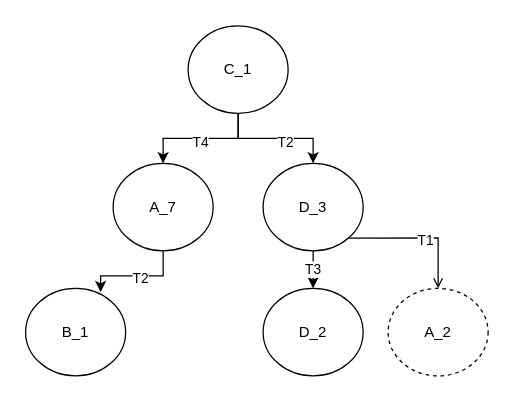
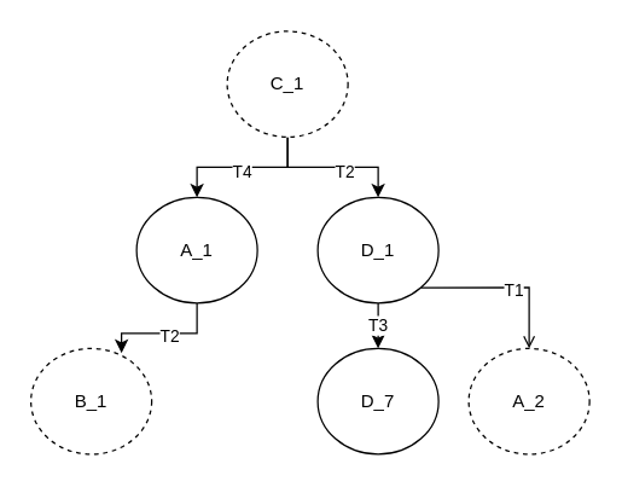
- <mxCell id="6" value="C_1" style="ellipse;whiteSpace=wrap;html=1;" vertex="1" parent="1"><mxGeometry x="150" y="20" width="80" height="70" as="geometry" /></mxCell>
+ <mxCell id="6" value="C_1" style="ellipse;whiteSpace=wrap;html=1;dashed=1;" vertex="1" parent="1"><mxGeometry x="150" y="20" width="80" height="70" as="geometry" /></mxCell>
- <mxCell id="9" value="A_7" style="ellipse;whiteSpace=wrap;html=1;" vertex="1" parent="1"><mxGeometry x="90" y="130" width="80" height="70" as="geometry" /></mxCell>
+ <mxCell id="9" value="A_1" style="ellipse;whiteSpace=wrap;html=1;" vertex="1" parent="1"><mxGeometry x="90" y="130" width="80" height="70" as="geometry" /></mxCell>
- <mxCell id="13" value="D_3" style="ellipse;whiteSpace=wrap;html=1;" vertex="1" parent="1"><mxGeometry x="210" y="130" width="80" height="70" as="geometry" /></mxCell>
+ <mxCell id="13" value="D_1" style="ellipse;whiteSpace=wrap;html=1;" vertex="1" parent="1"><mxGeometry x="210" y="130" width="80" height="70" as="geometry" /></mxCell>
- <mxCell id="14" value="B_1" style="ellipse;whiteSpace=wrap;html=1;" vertex="1" parent="1"><mxGeometry x="20" y="230" width="80" height="70" as="geometry" /></mxCell>
+ <mxCell id="14" value="B_1" style="ellipse;whiteSpace=wrap;html=1;dashed=1;" vertex="1" parent="1"><mxGeometry x="20" y="230" width="80" height="70" as="geometry" /></mxCell>
- <mxCell id="15" value="D_2" style="ellipse;whiteSpace=wrap;html=1;" vertex="1" parent="1"><mxGeometry x="210" y="230" width="80" height="70" as="geometry" /></mxCell>
+ <mxCell id="15" value="D_7" style="ellipse;whiteSpace=wrap;html=1;" vertex="1" parent="1"><mxGeometry x="210" y="230" width="80" height="70" as="geometry" /></mxCell>
